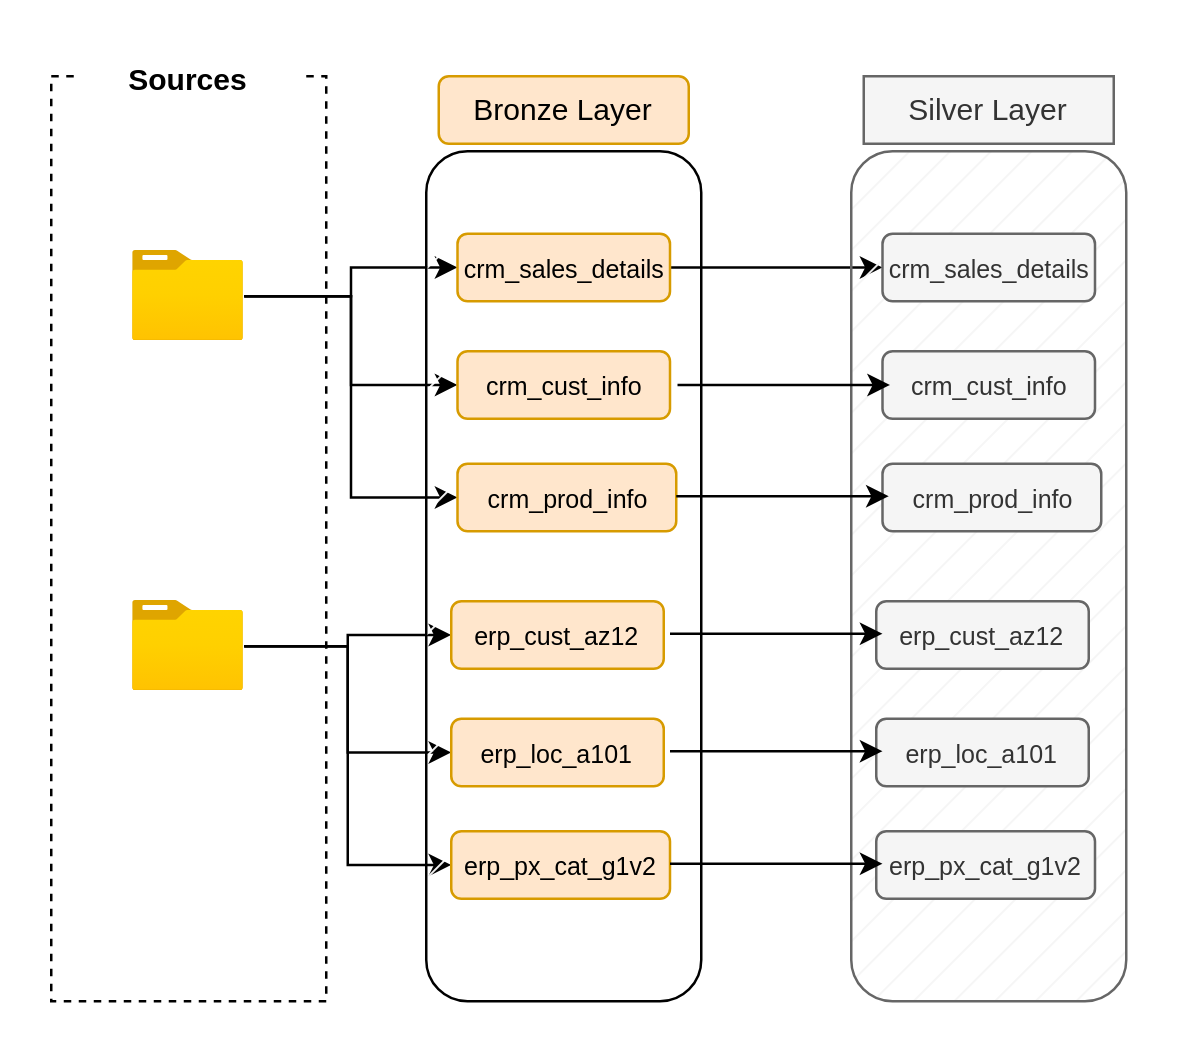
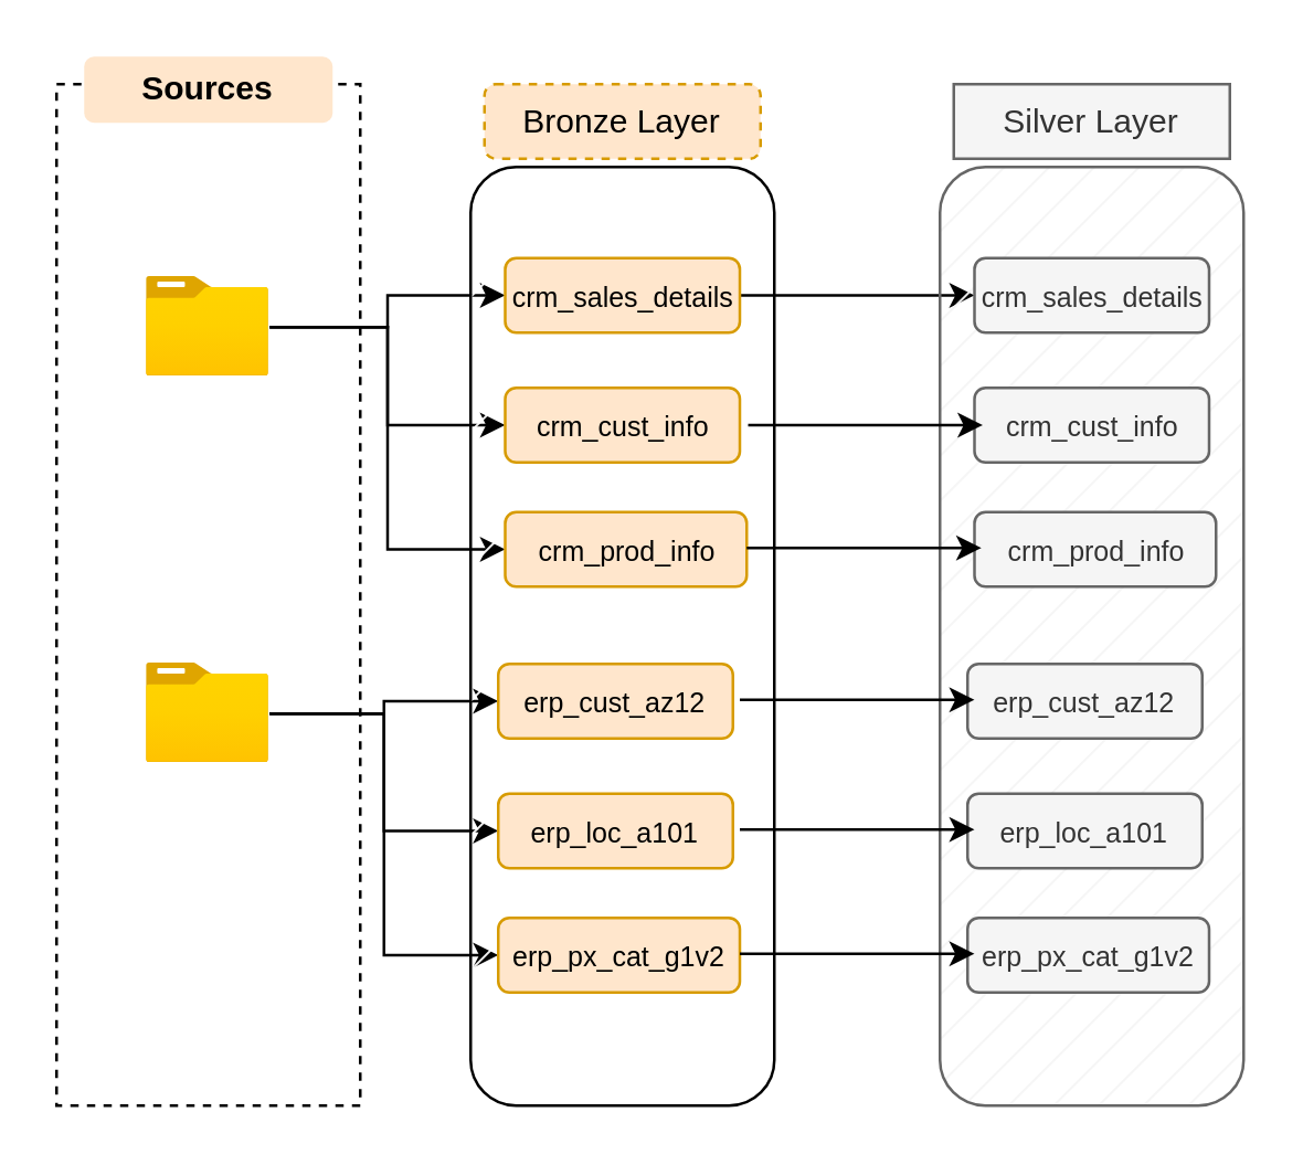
- <mxCell id="3" value="&lt;b&gt;Sources&lt;/b&gt;" style="rounded=1;whiteSpace=wrap;html=1;strokeColor=none;" parent="1" vertex="1"><mxGeometry x="30" y="20" width="90" height="24" as="geometry" /></mxCell>
+ <mxCell id="3" value="&lt;b&gt;Sources&lt;/b&gt;" style="rounded=1;whiteSpace=wrap;html=1;strokeColor=none;fillColor=#ffe6cc;" parent="1" vertex="1"><mxGeometry x="30" y="20" width="90" height="24" as="geometry" /></mxCell>
- <mxCell id="13" value="Bronze Layer" style="rounded=1;whiteSpace=wrap;html=1;fillColor=#ffe6cc;strokeColor=#d79b00;" parent="1" vertex="1"><mxGeometry x="175" y="30" width="100" height="27" as="geometry" /></mxCell>
+ <mxCell id="13" value="Bronze Layer" style="rounded=1;whiteSpace=wrap;html=1;fillColor=#ffe6cc;strokeColor=#d79b00;dashed=1;" parent="1" vertex="1"><mxGeometry x="175" y="30" width="100" height="27" as="geometry" /></mxCell>
